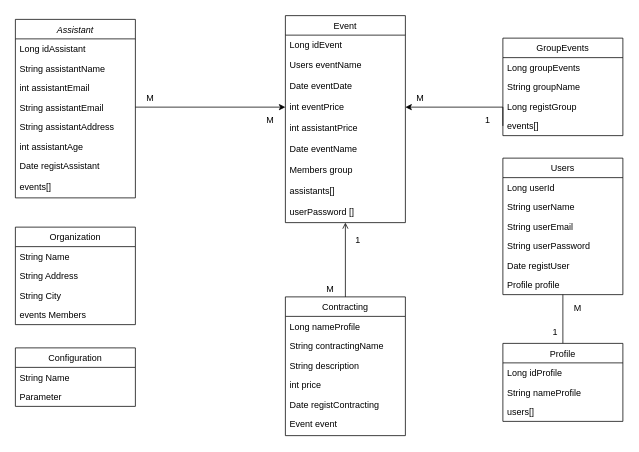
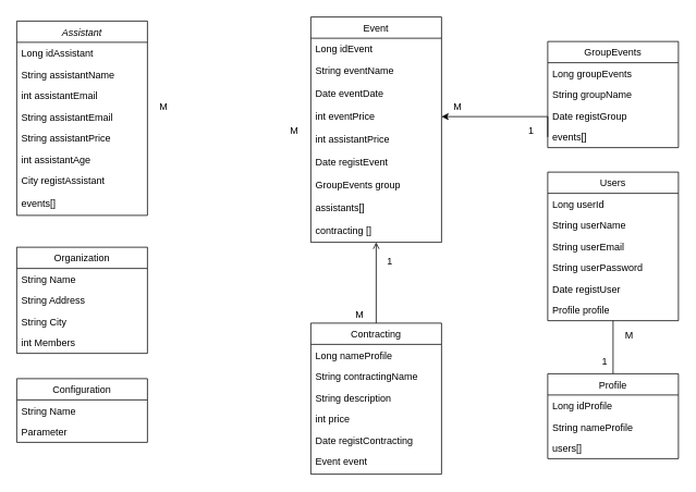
- <mxCell id="23" value="Users eventName" style="text;align=left;verticalAlign=top;spacingLeft=4;spacingRight=4;overflow=hidden;rotatable=0;points=[[0,0.5],[1,0.5]];portConstraint=eastwest;rounded=0;shadow=0;html=0;" parent="21" vertex="1"><mxGeometry y="52" width="160" height="28" as="geometry" /></mxCell>
+ <mxCell id="23" value="String eventName" style="text;align=left;verticalAlign=top;spacingLeft=4;spacingRight=4;overflow=hidden;rotatable=0;points=[[0,0.5],[1,0.5]];portConstraint=eastwest;rounded=0;shadow=0;html=0;" parent="21" vertex="1"><mxGeometry y="52" width="160" height="28" as="geometry" /></mxCell>
- <mxCell id="39" style="edgeStyle=orthogonalEdgeStyle;rounded=0;orthogonalLoop=1;jettySize=auto;html=1;exitX=1;exitY=0.5;exitDx=0;exitDy=0;entryX=0;entryY=0.5;entryDx=0;entryDy=0;" parent="1" source="6" target="25" edge="1"><mxGeometry relative="1" as="geometry" /></mxCell>
- <mxCell id="19" value="Long registGroup" style="text;align=left;verticalAlign=top;spacingLeft=4;spacingRight=4;overflow=hidden;rotatable=0;points=[[0,0.5],[1,0.5]];portConstraint=eastwest;rounded=0;shadow=0;html=0;" parent="16" vertex="1"><mxGeometry y="78" width="160" height="26" as="geometry" /></mxCell>
+ <mxCell id="19" value="Date registGroup" style="text;align=left;verticalAlign=top;spacingLeft=4;spacingRight=4;overflow=hidden;rotatable=0;points=[[0,0.5],[1,0.5]];portConstraint=eastwest;rounded=0;shadow=0;html=0;" parent="16" vertex="1"><mxGeometry y="78" width="160" height="26" as="geometry" /></mxCell>
- <mxCell id="7" value="String assistantAddress" style="text;align=left;verticalAlign=top;spacingLeft=4;spacingRight=4;overflow=hidden;rotatable=0;points=[[0,0.5],[1,0.5]];portConstraint=eastwest;rounded=0;shadow=0;html=0;" parent="2" vertex="1"><mxGeometry y="130" width="160" height="26" as="geometry" /></mxCell>
+ <mxCell id="7" value="String assistantPrice" style="text;align=left;verticalAlign=top;spacingLeft=4;spacingRight=4;overflow=hidden;rotatable=0;points=[[0,0.5],[1,0.5]];portConstraint=eastwest;rounded=0;shadow=0;html=0;" parent="2" vertex="1"><mxGeometry y="130" width="160" height="26" as="geometry" /></mxCell>
- <mxCell id="27" value="Date eventName" style="text;align=left;verticalAlign=top;spacingLeft=4;spacingRight=4;overflow=hidden;rotatable=0;points=[[0,0.5],[1,0.5]];portConstraint=eastwest;rounded=0;shadow=0;html=0;" parent="21" vertex="1"><mxGeometry y="164" width="160" height="28" as="geometry" /></mxCell>
+ <mxCell id="27" value="Date registEvent" style="text;align=left;verticalAlign=top;spacingLeft=4;spacingRight=4;overflow=hidden;rotatable=0;points=[[0,0.5],[1,0.5]];portConstraint=eastwest;rounded=0;shadow=0;html=0;" parent="21" vertex="1"><mxGeometry y="164" width="160" height="28" as="geometry" /></mxCell>
- <mxCell id="9" value="Date registAssistant" style="text;align=left;verticalAlign=top;spacingLeft=4;spacingRight=4;overflow=hidden;rotatable=0;points=[[0,0.5],[1,0.5]];portConstraint=eastwest;rounded=0;shadow=0;html=0;" parent="2" vertex="1"><mxGeometry y="182" width="160" height="28" as="geometry" /></mxCell>
+ <mxCell id="9" value="City registAssistant" style="text;align=left;verticalAlign=top;spacingLeft=4;spacingRight=4;overflow=hidden;rotatable=0;points=[[0,0.5],[1,0.5]];portConstraint=eastwest;rounded=0;shadow=0;html=0;" parent="2" vertex="1"><mxGeometry y="182" width="160" height="28" as="geometry" /></mxCell>
- <mxCell id="28" value="Members group" style="text;align=left;verticalAlign=top;spacingLeft=4;spacingRight=4;overflow=hidden;rotatable=0;points=[[0,0.5],[1,0.5]];portConstraint=eastwest;rounded=0;shadow=0;html=0;" parent="21" vertex="1"><mxGeometry y="192" width="160" height="28" as="geometry" /></mxCell>
+ <mxCell id="28" value="GroupEvents group" style="text;align=left;verticalAlign=top;spacingLeft=4;spacingRight=4;overflow=hidden;rotatable=0;points=[[0,0.5],[1,0.5]];portConstraint=eastwest;rounded=0;shadow=0;html=0;" parent="21" vertex="1"><mxGeometry y="192" width="160" height="28" as="geometry" /></mxCell>
- <mxCell id="30" value="userPassword []" style="text;align=left;verticalAlign=top;spacingLeft=4;spacingRight=4;overflow=hidden;rotatable=0;points=[[0,0.5],[1,0.5]];portConstraint=eastwest;rounded=0;shadow=0;html=0;" parent="21" vertex="1"><mxGeometry y="248" width="160" height="28" as="geometry" /></mxCell>
+ <mxCell id="30" value="contracting []" style="text;align=left;verticalAlign=top;spacingLeft=4;spacingRight=4;overflow=hidden;rotatable=0;points=[[0,0.5],[1,0.5]];portConstraint=eastwest;rounded=0;shadow=0;html=0;" parent="21" vertex="1"><mxGeometry y="248" width="160" height="28" as="geometry" /></mxCell>
- <mxCell id="15" value="events Members" style="text;align=left;verticalAlign=top;spacingLeft=4;spacingRight=4;overflow=hidden;rotatable=0;points=[[0,0.5],[1,0.5]];portConstraint=eastwest;" parent="11" vertex="1"><mxGeometry y="104" width="160" height="26" as="geometry" /></mxCell>
+ <mxCell id="15" value="int Members" style="text;align=left;verticalAlign=top;spacingLeft=4;spacingRight=4;overflow=hidden;rotatable=0;points=[[0,0.5],[1,0.5]];portConstraint=eastwest;" parent="11" vertex="1"><mxGeometry y="104" width="160" height="26" as="geometry" /></mxCell>
